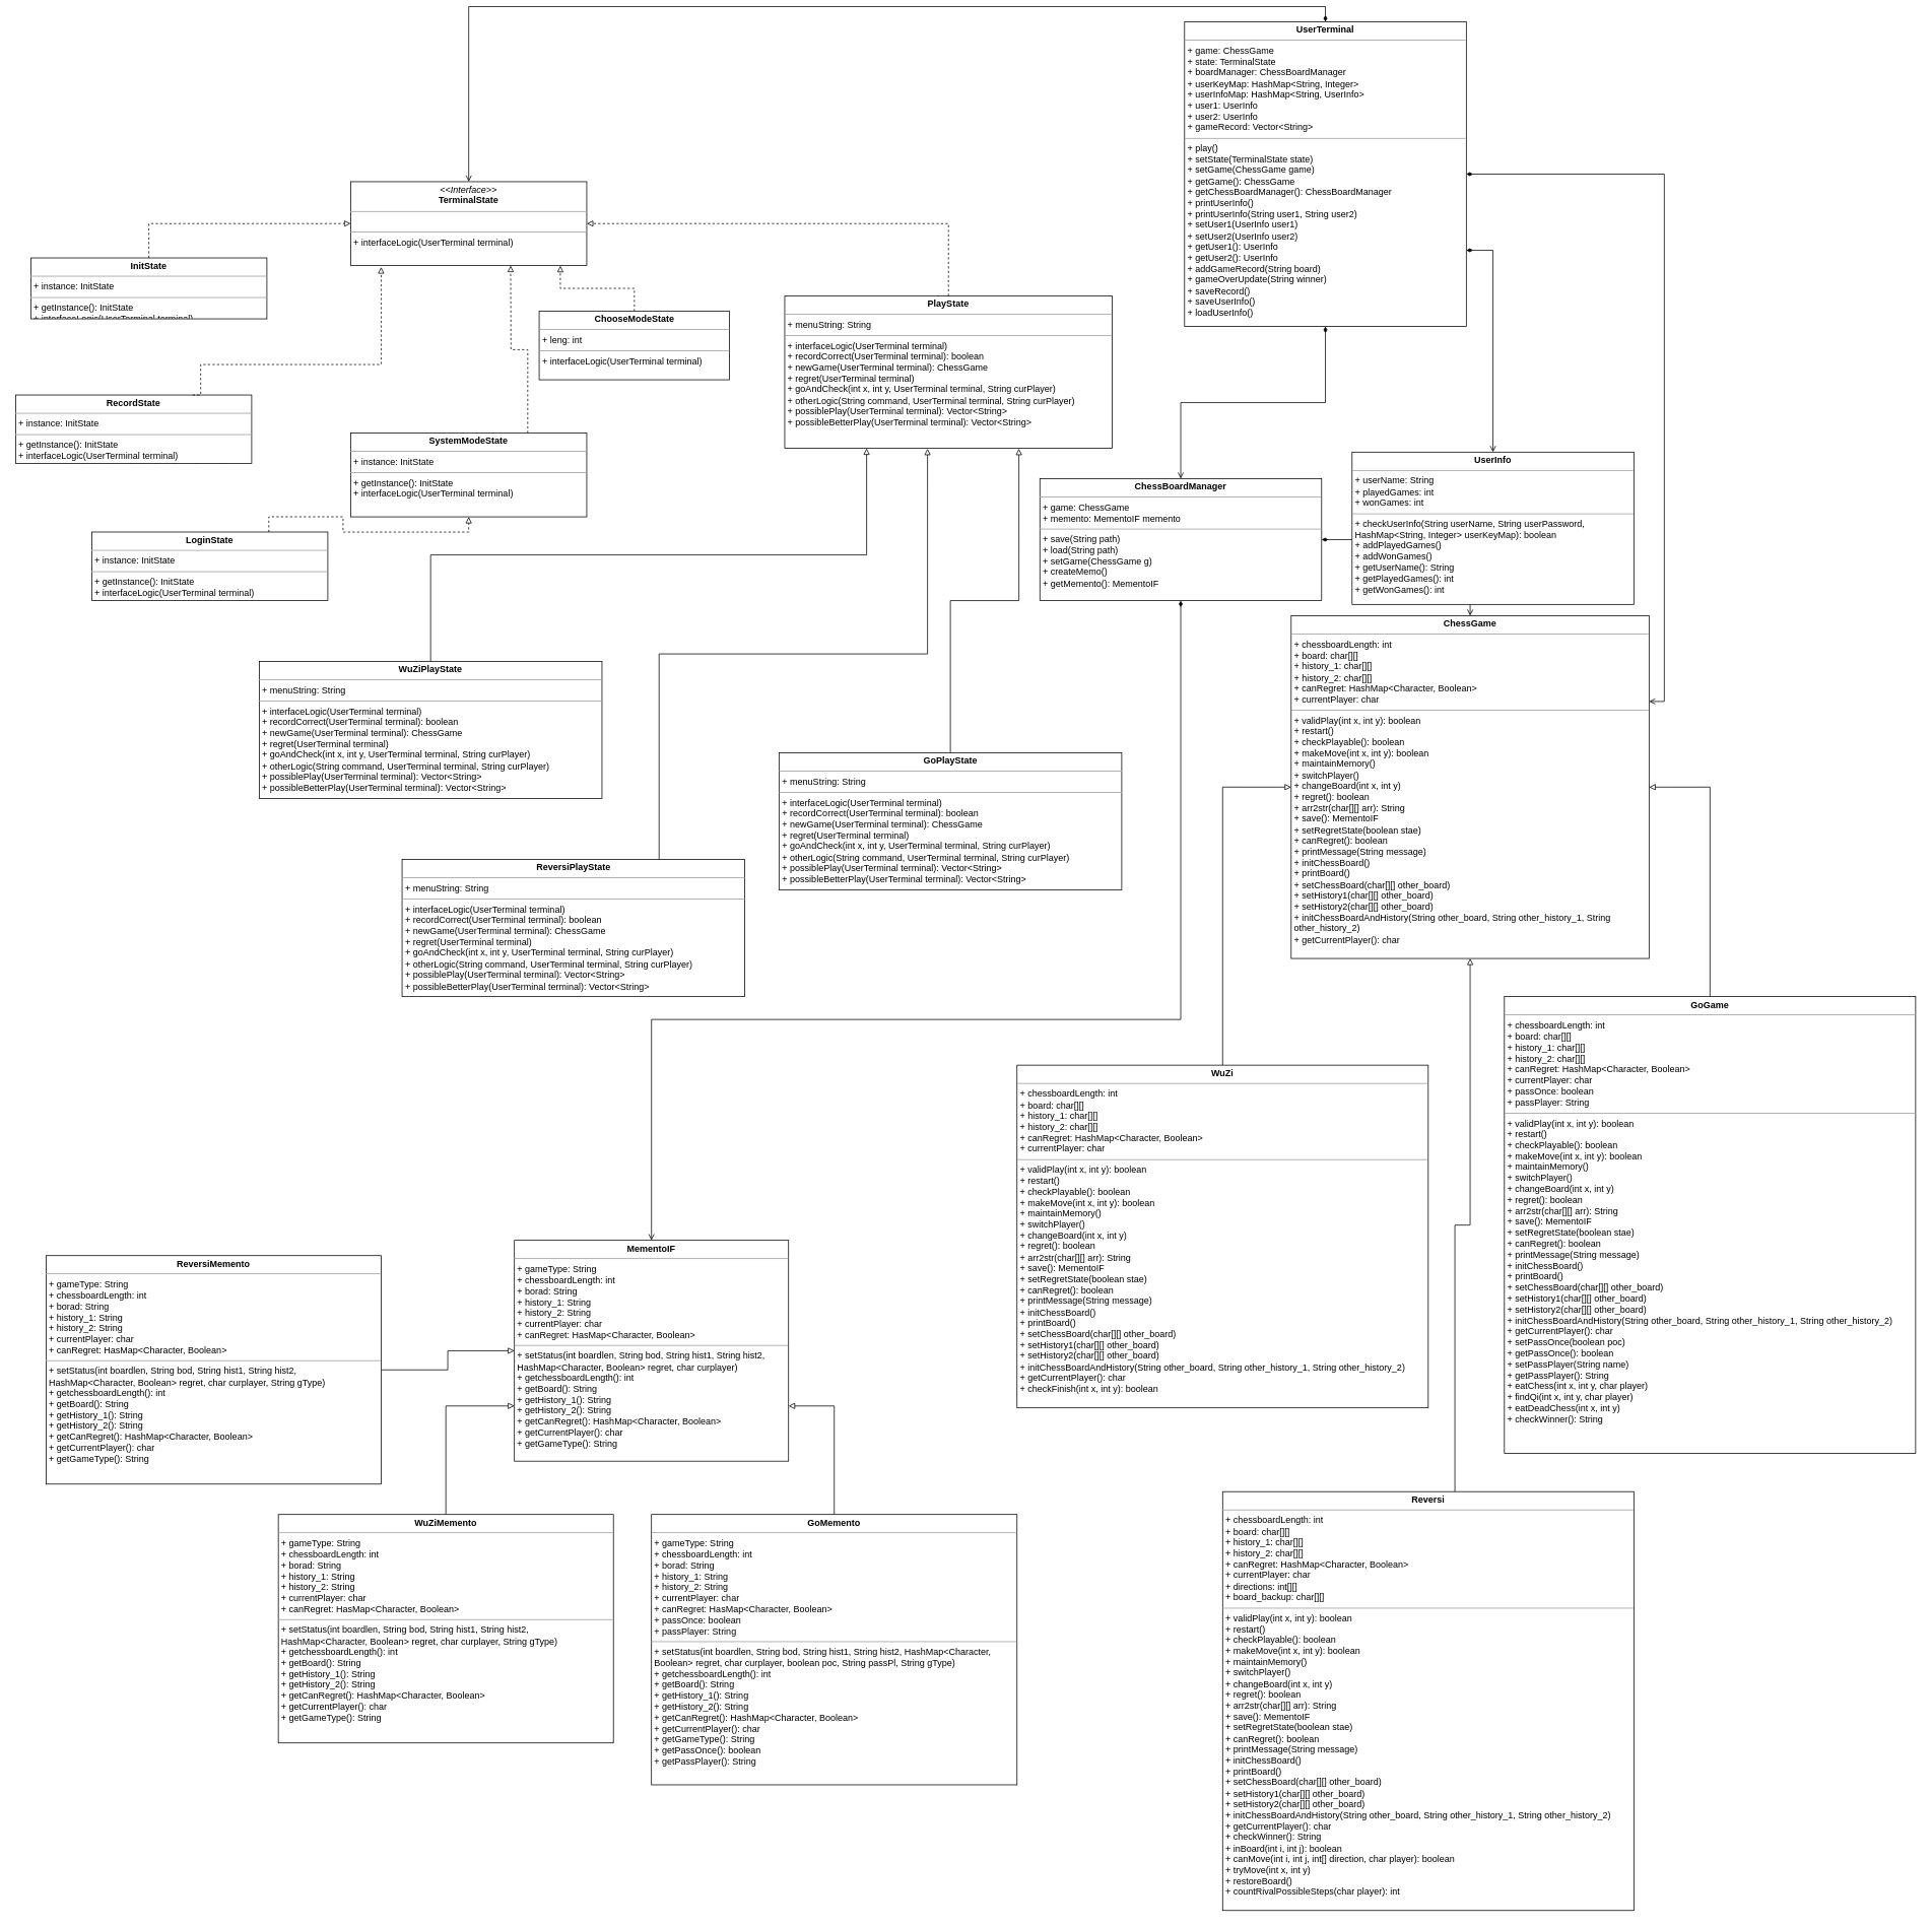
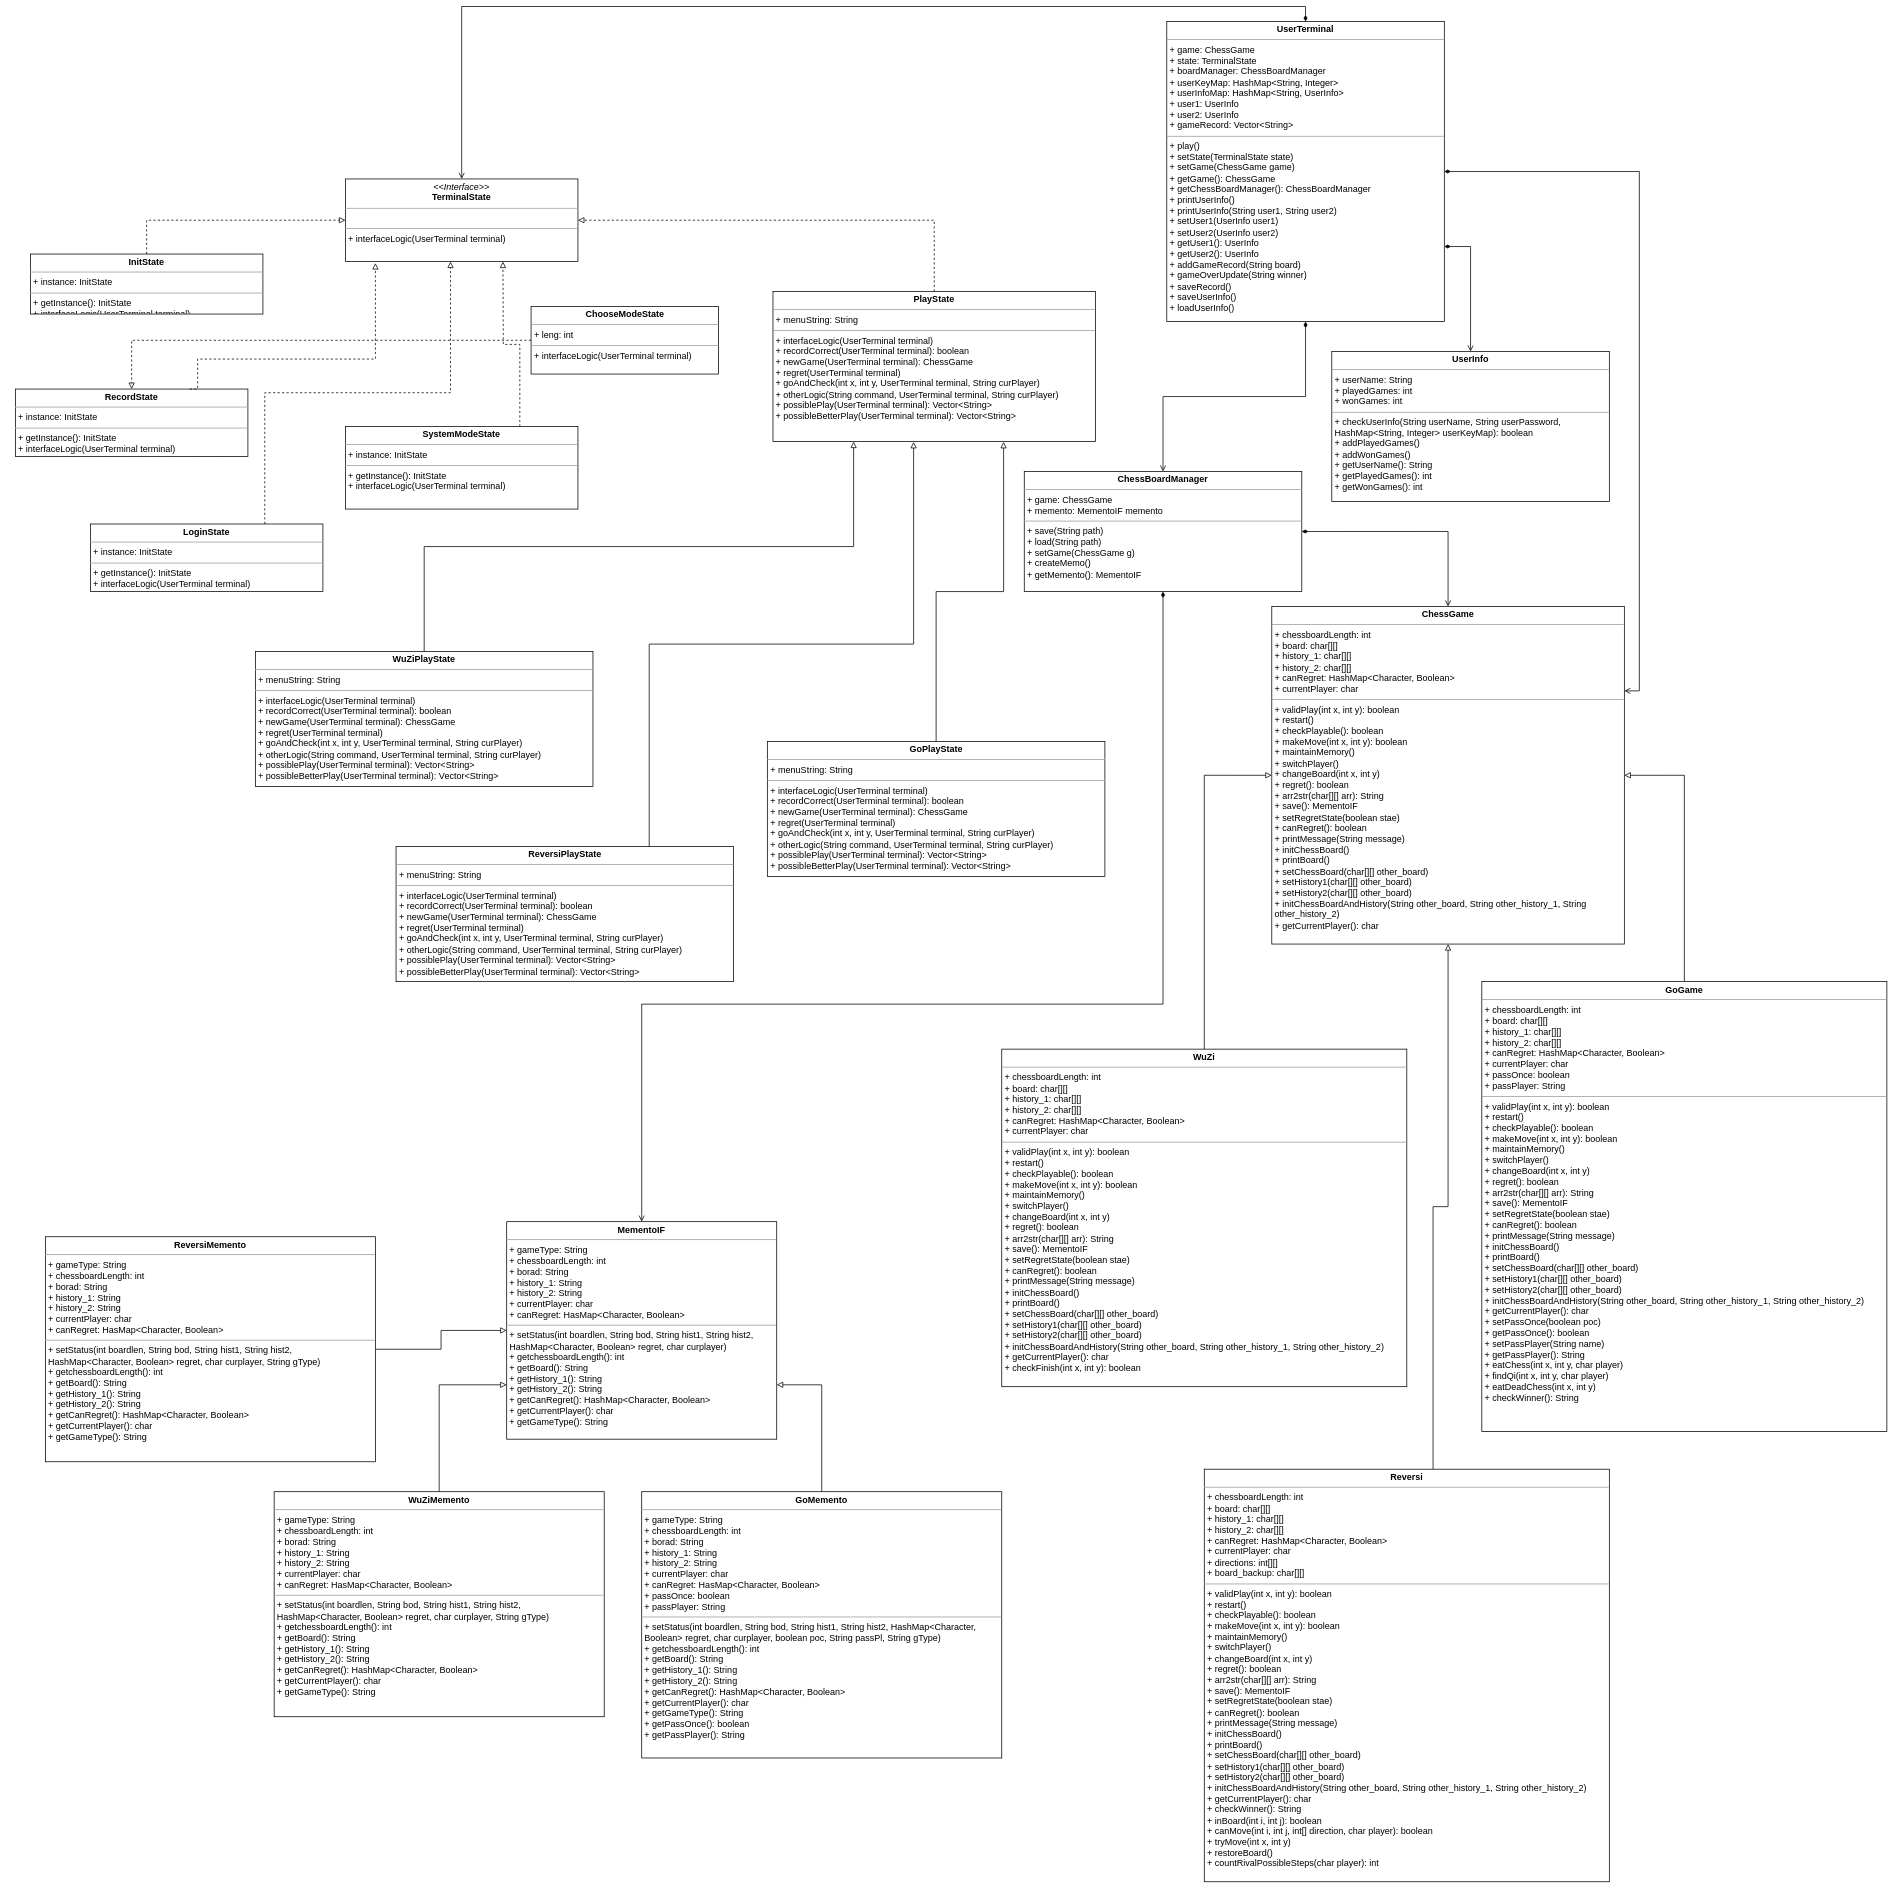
- <mxCell id="16" style="edgeStyle=orthogonalEdgeStyle;rounded=0;orthogonalLoop=1;jettySize=auto;html=1;entryX=0.888;entryY=1.003;entryDx=0;entryDy=0;endArrow=block;endFill=0;dashed=1;entryPerimeter=0;" parent="1" source="17" target="15" edge="1"><mxGeometry relative="1" as="geometry" /></mxCell>
+ <mxCell id="16" style="edgeStyle=orthogonalEdgeStyle;rounded=0;orthogonalLoop=1;jettySize=auto;html=1;endArrow=block;endFill=0;dashed=1;" parent="1" source="17" target="37" edge="1"><mxGeometry relative="1" as="geometry" /></mxCell>
- <mxCell id="44" value="&lt;p style=&quot;margin:0px;margin-top:4px;text-align:center;&quot;&gt;&lt;b&gt;UserInfo&lt;/b&gt;&lt;/p&gt;&lt;hr size=&quot;1&quot;&gt;&lt;p style=&quot;margin:0px;margin-left:4px;&quot;&gt;+ userName: String&lt;/p&gt;&lt;p style=&quot;margin:0px;margin-left:4px;&quot;&gt;+ playedGames: int&lt;/p&gt;&lt;p style=&quot;margin:0px;margin-left:4px;&quot;&gt;+ wonGames: int&lt;/p&gt;&lt;hr size=&quot;1&quot;&gt;&lt;p style=&quot;margin:0px;margin-left:4px;&quot;&gt;+ checkUserInfo(String userName, String userPassword, HashMap&amp;lt;String, Integer&amp;gt; userKeyMap): boolean&lt;/p&gt;&lt;p style=&quot;margin:0px;margin-left:4px;&quot;&gt;+ addPlayedGames()&lt;/p&gt;&lt;p style=&quot;margin:0px;margin-left:4px;&quot;&gt;+ addWonGames()&lt;/p&gt;&lt;p style=&quot;margin:0px;margin-left:4px;&quot;&gt;+ getUserName(): String&lt;/p&gt;&lt;p style=&quot;margin:0px;margin-left:4px;&quot;&gt;+ getPlayedGames(): int&lt;/p&gt;&lt;p style=&quot;margin:0px;margin-left:4px;&quot;&gt;+ getWonGames(): int&lt;/p&gt;" style="verticalAlign=top;align=left;overflow=fill;fontSize=12;fontFamily=Helvetica;html=1;whiteSpace=wrap;" vertex="1" parent="1"><mxGeometry x="1775" y="585" width="370" height="200" as="geometry" /></mxCell>
+ <mxCell id="44" value="&lt;p style=&quot;margin:0px;margin-top:4px;text-align:center;&quot;&gt;&lt;b&gt;UserInfo&lt;/b&gt;&lt;/p&gt;&lt;hr size=&quot;1&quot;&gt;&lt;p style=&quot;margin:0px;margin-left:4px;&quot;&gt;+ userName: String&lt;/p&gt;&lt;p style=&quot;margin:0px;margin-left:4px;&quot;&gt;+ playedGames: int&lt;/p&gt;&lt;p style=&quot;margin:0px;margin-left:4px;&quot;&gt;+ wonGames: int&lt;/p&gt;&lt;hr size=&quot;1&quot;&gt;&lt;p style=&quot;margin:0px;margin-left:4px;&quot;&gt;+ checkUserInfo(String userName, String userPassword, HashMap&amp;lt;String, Integer&amp;gt; userKeyMap): boolean&lt;/p&gt;&lt;p style=&quot;margin:0px;margin-left:4px;&quot;&gt;+ addPlayedGames()&lt;/p&gt;&lt;p style=&quot;margin:0px;margin-left:4px;&quot;&gt;+ addWonGames()&lt;/p&gt;&lt;p style=&quot;margin:0px;margin-left:4px;&quot;&gt;+ getUserName(): String&lt;/p&gt;&lt;p style=&quot;margin:0px;margin-left:4px;&quot;&gt;+ getPlayedGames(): int&lt;/p&gt;&lt;p style=&quot;margin:0px;margin-left:4px;&quot;&gt;+ getWonGames(): int&lt;/p&gt;" style="verticalAlign=top;align=left;overflow=fill;fontSize=12;fontFamily=Helvetica;html=1;whiteSpace=wrap;" vertex="1" parent="1"><mxGeometry x="1775" y="460" width="370" height="200" as="geometry" /></mxCell>
- <mxCell id="41" style="edgeStyle=orthogonalEdgeStyle;rounded=0;orthogonalLoop=1;jettySize=auto;html=1;exitX=0.75;exitY=0;exitDx=0;exitDy=0;dashed=1;endArrow=block;endFill=0;" edge="1" parent="1" source="39" target="36"><mxGeometry relative="1" as="geometry" /></mxCell>
+ <mxCell id="41" style="edgeStyle=orthogonalEdgeStyle;rounded=0;orthogonalLoop=1;jettySize=auto;html=1;exitX=0.75;exitY=0;exitDx=0;exitDy=0;entryX=0.452;entryY=1.001;entryDx=0;entryDy=0;entryPerimeter=0;dashed=1;endArrow=block;endFill=0;" edge="1" parent="1" source="39" target="15"><mxGeometry relative="1" as="geometry" /></mxCell>
